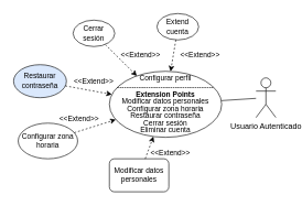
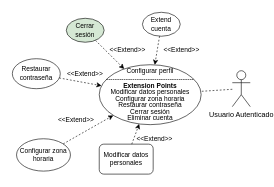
- <mxCell id="8" value="&lt;span&gt;Cerrar sesión&lt;/span&gt;" style="ellipse;whiteSpace=wrap;html=1;fontSize=11;fontColor=light-dark(#000000,#EDEDED);labelBorderColor=none;" parent="1" vertex="1"><mxGeometry x="110" y="30" width="63.18" height="40" as="geometry" /></mxCell>
+ <mxCell id="8" value="&lt;span&gt;Cerrar sesión&lt;/span&gt;" style="ellipse;whiteSpace=wrap;html=1;fontSize=11;fontColor=light-dark(#000000,#EDEDED);labelBorderColor=none;fillColor=#d5e8d4;" parent="1" vertex="1"><mxGeometry x="110" y="30" width="63.18" height="40" as="geometry" /></mxCell>
- <mxCell id="5" value="&lt;span&gt;Restaurar contraseña&lt;/span&gt;" style="ellipse;whiteSpace=wrap;html=1;fontSize=11;fontColor=light-dark(#000000,#EDEDED);labelBorderColor=none;fillColor=#dae8fc;" parent="1" vertex="1"><mxGeometry x="20" y="97.48" width="80" height="50" as="geometry" /></mxCell>
+ <mxCell id="5" value="&lt;span&gt;Restaurar contraseña&lt;/span&gt;" style="ellipse;whiteSpace=wrap;html=1;fontSize=11;fontColor=light-dark(#000000,#EDEDED);labelBorderColor=none;" parent="1" vertex="1"><mxGeometry x="20" y="97.48" width="80" height="50" as="geometry" /></mxCell>
- <mxCell id="2" style="edgeStyle=none;html=1;endArrow=none;endFill=0;fontSize=11;fontColor=light-dark(#000000,#EDEDED);labelBorderColor=none;" parent="1" source="11" target="3" edge="1"><mxGeometry relative="1" as="geometry"><mxPoint x="347.539" y="76.312" as="targetPoint" /><mxPoint x="385" y="147.48" as="sourcePoint" /></mxGeometry></mxCell>
+ <mxCell id="2" style="edgeStyle=none;html=1;endArrow=none;endFill=0;fontSize=11;fontColor=light-dark(#000000,#EDEDED);labelBorderColor=none;dashed=1;" parent="1" source="11" target="3" edge="1"><mxGeometry relative="1" as="geometry"><mxPoint x="347.539" y="76.312" as="targetPoint" /><mxPoint x="385" y="147.48" as="sourcePoint" /></mxGeometry></mxCell>
- <mxCell id="10" value="&lt;span&gt;Configurar zona horaria&lt;/span&gt;" style="ellipse;whiteSpace=wrap;html=1;fontSize=11;fontColor=light-dark(#000000,#EDEDED);labelBorderColor=none;" parent="1" vertex="1"><mxGeometry x="27" y="186.02" width="90" height="53.98" as="geometry" /></mxCell>
+ <mxCell id="10" value="&lt;span&gt;Configurar zona horaria&lt;/span&gt;" style="ellipse;whiteSpace=wrap;html=1;fontSize=11;fontColor=light-dark(#000000,#EDEDED);labelBorderColor=none;" parent="1" vertex="1"><mxGeometry x="27" y="231.02" width="90" height="53.98" as="geometry" /></mxCell>
